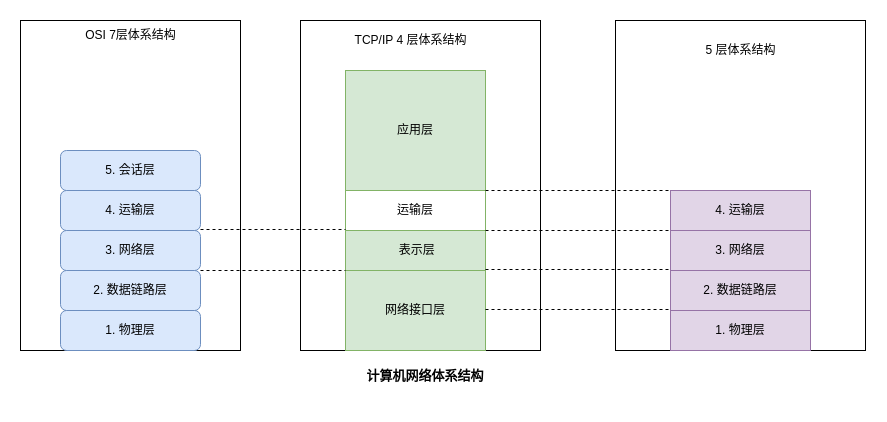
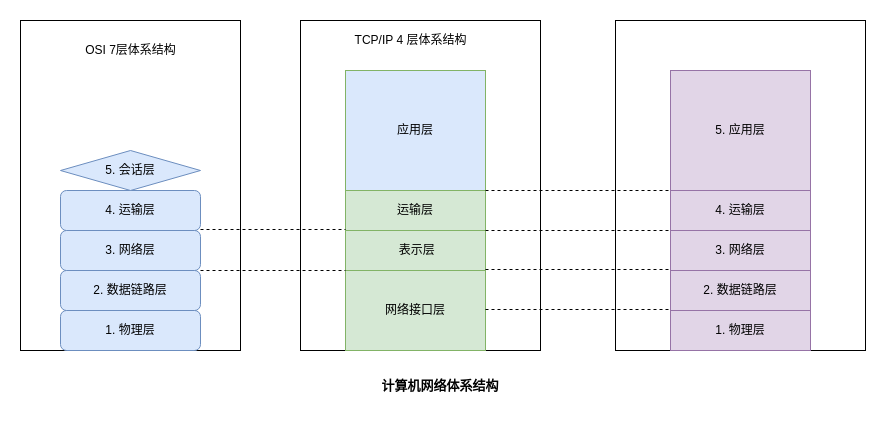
- <mxCell id="16" value="OSI 7层体系结构" style="text;html=1;strokeColor=none;fillColor=none;align=center;verticalAlign=middle;whiteSpace=wrap;rounded=0;" vertex="1" parent="1"><mxGeometry x="72.5" y="25" width="115" height="20" as="geometry" /></mxCell>
+ <mxCell id="16" value="OSI 7层体系结构" style="text;html=1;strokeColor=none;fillColor=none;align=center;verticalAlign=middle;whiteSpace=wrap;rounded=0;" vertex="1" parent="1"><mxGeometry x="72.5" y="40" width="115" height="20" as="geometry" /></mxCell>
- <mxCell id="23" value="5 层体系结构" style="text;html=1;strokeColor=none;fillColor=none;align=center;verticalAlign=middle;whiteSpace=wrap;rounded=0;" vertex="1" parent="1"><mxGeometry x="682.5" y="40" width="115" height="20" as="geometry" /></mxCell>
- <mxCell id="10" value="应用层" style="rounded=0;whiteSpace=wrap;html=1;fillColor=#d5e8d4;strokeColor=#82b366;" vertex="1" parent="1"><mxGeometry x="345" y="70" width="140" height="120" as="geometry" /></mxCell>
+ <mxCell id="10" value="应用层" style="rounded=0;whiteSpace=wrap;html=1;fillColor=#dae8fc;strokeColor=#82b366;" vertex="1" parent="1"><mxGeometry x="345" y="70" width="140" height="120" as="geometry" /></mxCell>
+ <mxCell id="18" value="5. 应用层" style="rounded=0;whiteSpace=wrap;html=1;fillColor=#e1d5e7;strokeColor=#9673a6;" vertex="1" parent="1"><mxGeometry x="670" y="70" width="140" height="120" as="geometry" /></mxCell>
- <mxCell id="6" value="5. 会话层" style="rounded=1;whiteSpace=wrap;html=1;fillColor=#dae8fc;strokeColor=#6c8ebf;" vertex="1" parent="1"><mxGeometry x="60" y="150" width="140" height="40" as="geometry" /></mxCell>
+ <mxCell id="6" value="5. 会话层" style="rhombus;whiteSpace=wrap;html=1;fillColor=#dae8fc;strokeColor=#6c8ebf;" vertex="1" parent="1"><mxGeometry x="60" y="150" width="140" height="40" as="geometry" /></mxCell>
- <mxCell id="11" value="运输层" style="rounded=0;whiteSpace=wrap;html=1;fillColor=#ffffff;strokeColor=#82b366;" vertex="1" parent="1"><mxGeometry x="345" y="190" width="140" height="40" as="geometry" /></mxCell>
+ <mxCell id="11" value="运输层" style="rounded=0;whiteSpace=wrap;html=1;fillColor=#d5e8d4;strokeColor=#82b366;" vertex="1" parent="1"><mxGeometry x="345" y="190" width="140" height="40" as="geometry" /></mxCell>
- <mxCell id="28" value="&lt;b&gt;&lt;font style=&quot;font-size: 13px&quot;&gt;计算机网络体系结构&lt;/font&gt;&lt;/b&gt;" style="text;html=1;strokeColor=none;fillColor=none;align=center;verticalAlign=middle;whiteSpace=wrap;rounded=0;" vertex="1" parent="1"><mxGeometry x="345" y="360" width="160" height="30" as="geometry" /></mxCell>
+ <mxCell id="28" value="&lt;b&gt;&lt;font style=&quot;font-size: 13px&quot;&gt;计算机网络体系结构&lt;/font&gt;&lt;/b&gt;" style="text;html=1;strokeColor=none;fillColor=none;align=center;verticalAlign=middle;whiteSpace=wrap;rounded=0;" vertex="1" parent="1"><mxGeometry x="360" y="370" width="160" height="30" as="geometry" /></mxCell>
